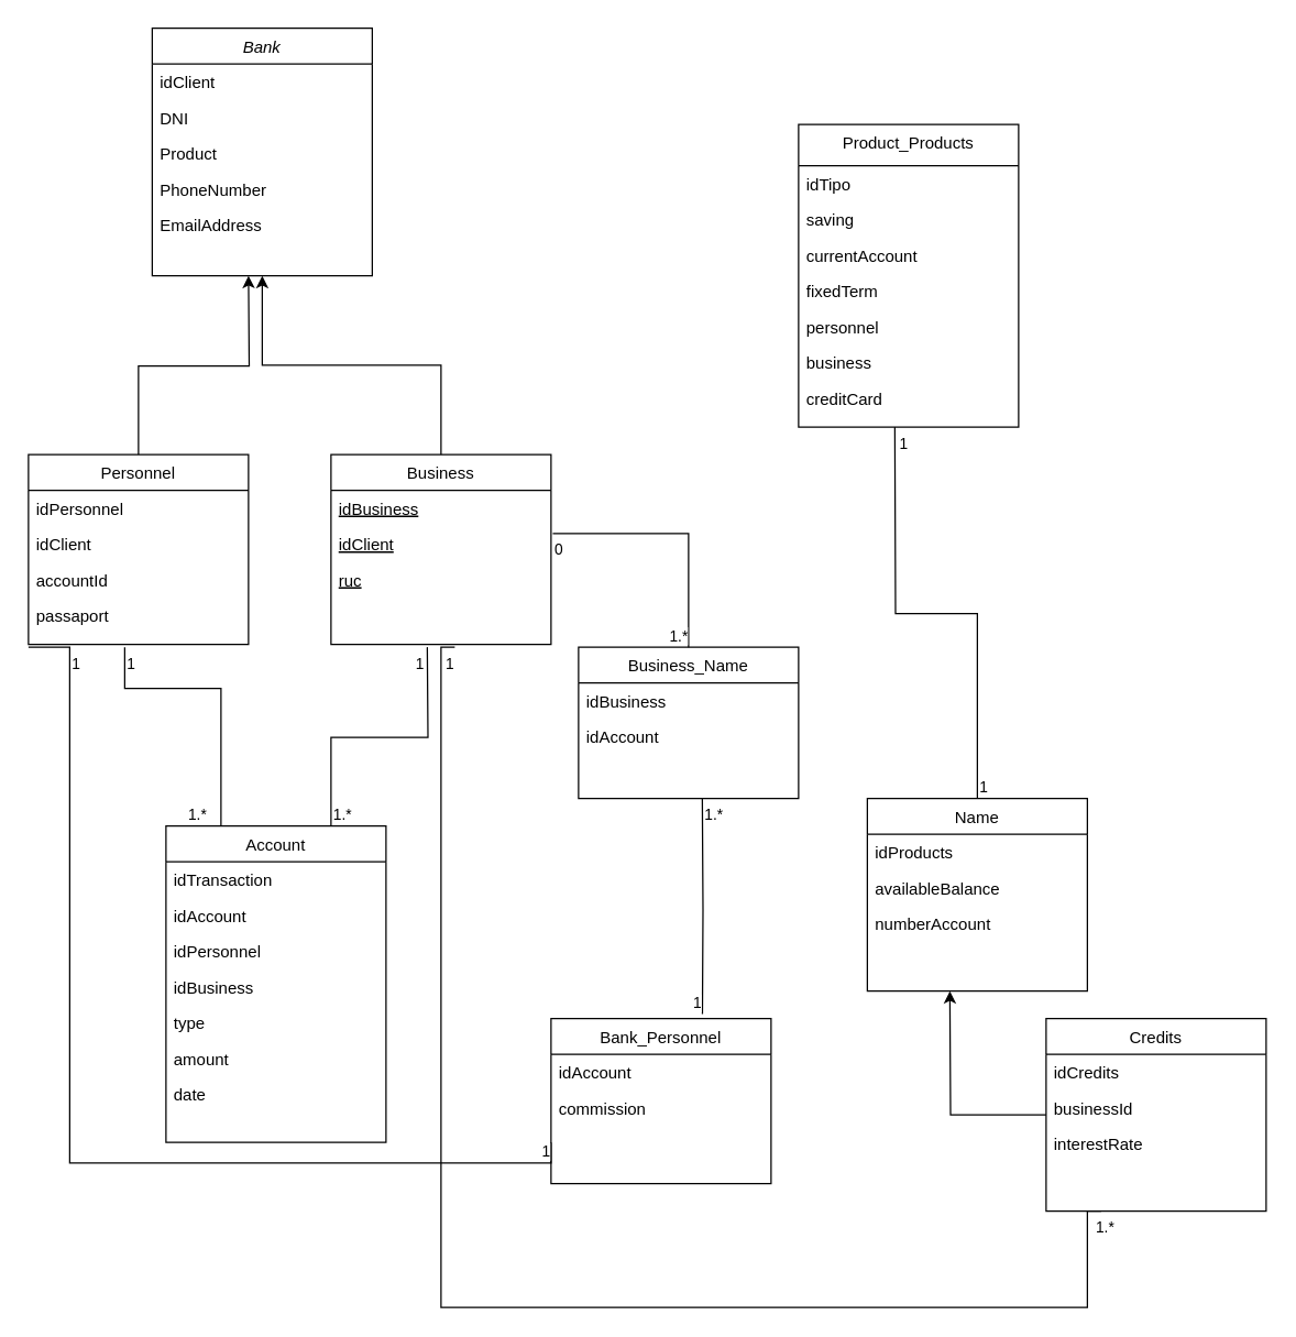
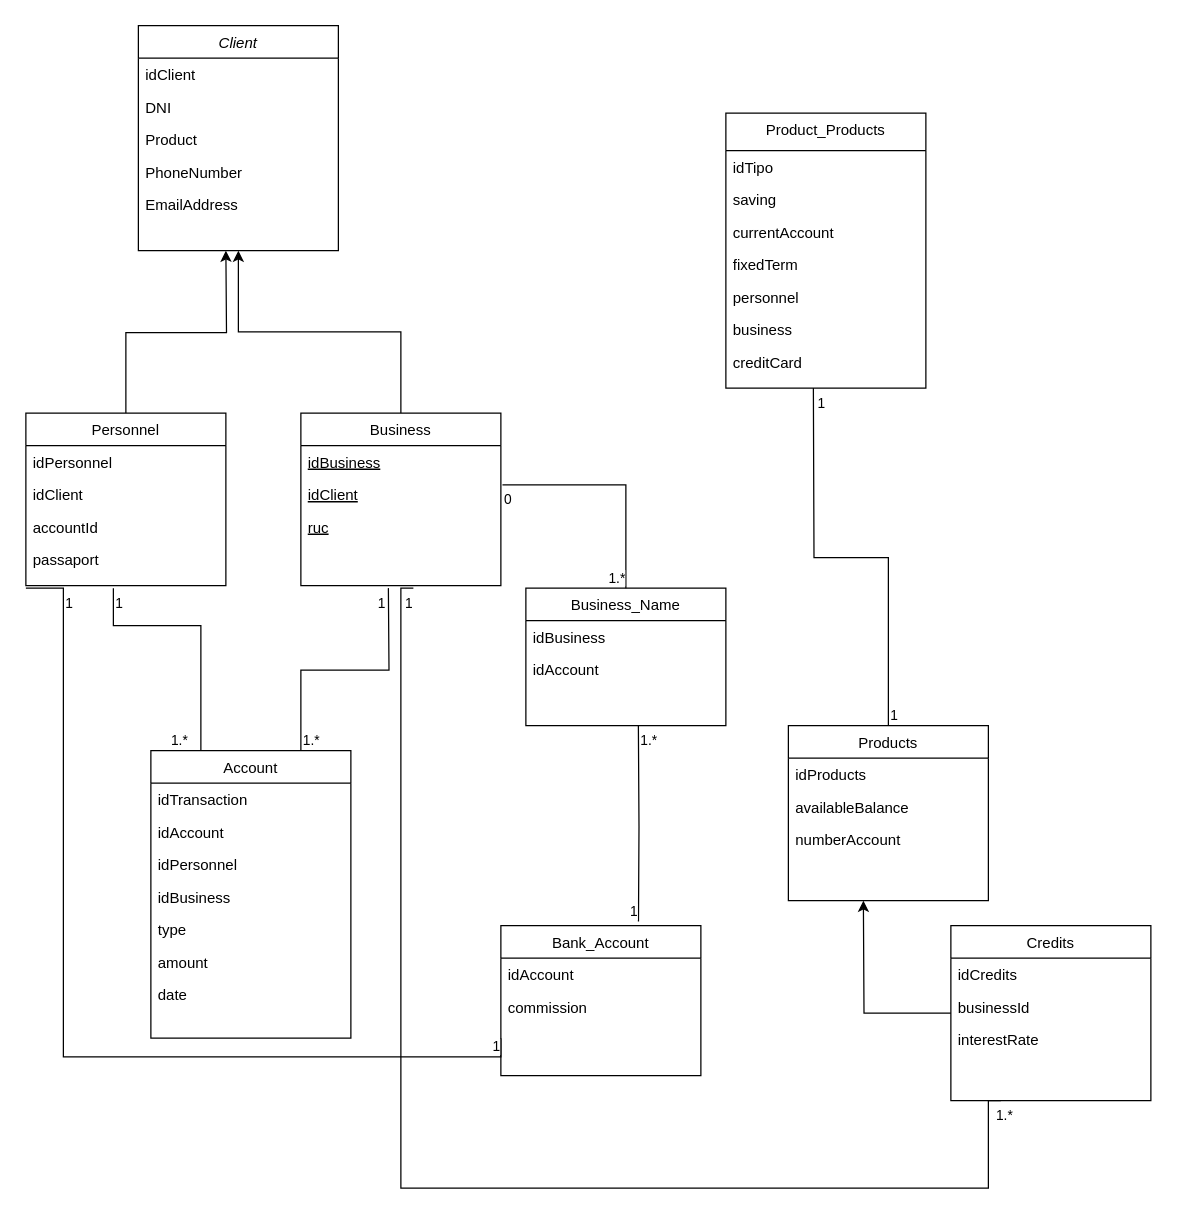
- <mxCell id="2" value="Bank" style="swimlane;fontStyle=2;align=center;verticalAlign=top;childLayout=stackLayout;horizontal=1;startSize=26;horizontalStack=0;resizeParent=1;resizeLast=0;collapsible=1;marginBottom=0;rounded=0;shadow=0;strokeWidth=1;" parent="1" vertex="1"><mxGeometry x="110" y="20" width="160" height="180" as="geometry"><mxRectangle x="230" y="140" width="160" height="26" as="alternateBounds" /></mxGeometry></mxCell>
+ <mxCell id="2" value="Client" style="swimlane;fontStyle=2;align=center;verticalAlign=top;childLayout=stackLayout;horizontal=1;startSize=26;horizontalStack=0;resizeParent=1;resizeLast=0;collapsible=1;marginBottom=0;rounded=0;shadow=0;strokeWidth=1;" parent="1" vertex="1"><mxGeometry x="110" y="20" width="160" height="180" as="geometry"><mxRectangle x="230" y="140" width="160" height="26" as="alternateBounds" /></mxGeometry></mxCell>
- <mxCell id="46" value="Name" style="swimlane;fontStyle=0;align=center;verticalAlign=top;childLayout=stackLayout;horizontal=1;startSize=26;horizontalStack=0;resizeParent=1;resizeLast=0;collapsible=1;marginBottom=0;rounded=0;shadow=0;strokeWidth=1;" parent="1" vertex="1"><mxGeometry x="630" y="580" width="160" height="140" as="geometry"><mxRectangle x="340" y="380" width="170" height="26" as="alternateBounds" /></mxGeometry></mxCell>
+ <mxCell id="46" value="Products" style="swimlane;fontStyle=0;align=center;verticalAlign=top;childLayout=stackLayout;horizontal=1;startSize=26;horizontalStack=0;resizeParent=1;resizeLast=0;collapsible=1;marginBottom=0;rounded=0;shadow=0;strokeWidth=1;" parent="1" vertex="1"><mxGeometry x="630" y="580" width="160" height="140" as="geometry"><mxRectangle x="340" y="380" width="170" height="26" as="alternateBounds" /></mxGeometry></mxCell>
- <mxCell id="14" value="Bank_Personnel" style="swimlane;fontStyle=0;align=center;verticalAlign=top;childLayout=stackLayout;horizontal=1;startSize=26;horizontalStack=0;resizeParent=1;resizeLast=0;collapsible=1;marginBottom=0;rounded=0;shadow=0;strokeWidth=1;" parent="1" vertex="1"><mxGeometry x="400" y="740" width="160" height="120" as="geometry"><mxRectangle x="340" y="380" width="170" height="26" as="alternateBounds" /></mxGeometry></mxCell>
+ <mxCell id="14" value="Bank_Account" style="swimlane;fontStyle=0;align=center;verticalAlign=top;childLayout=stackLayout;horizontal=1;startSize=26;horizontalStack=0;resizeParent=1;resizeLast=0;collapsible=1;marginBottom=0;rounded=0;shadow=0;strokeWidth=1;" parent="1" vertex="1"><mxGeometry x="400" y="740" width="160" height="120" as="geometry"><mxRectangle x="340" y="380" width="170" height="26" as="alternateBounds" /></mxGeometry></mxCell>
